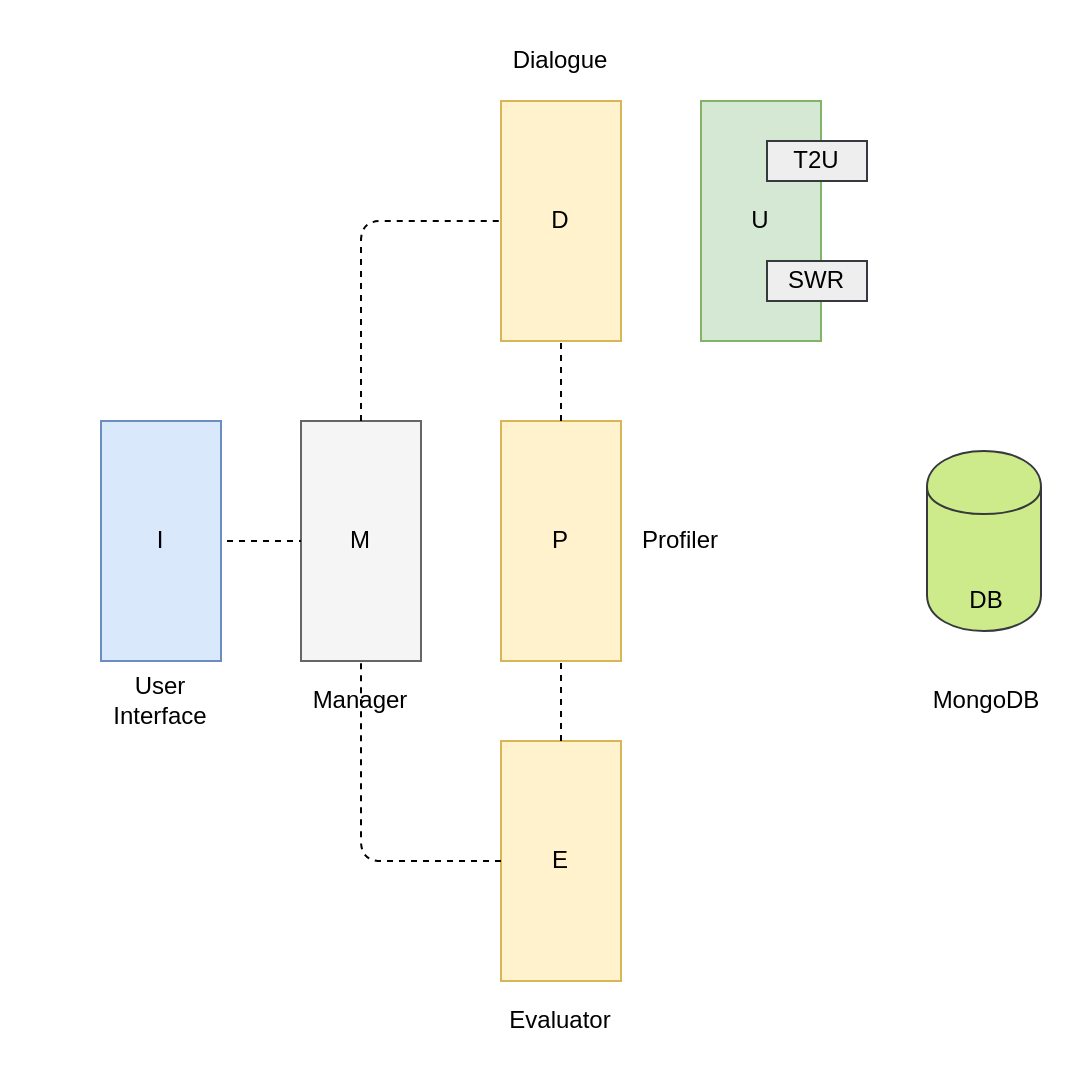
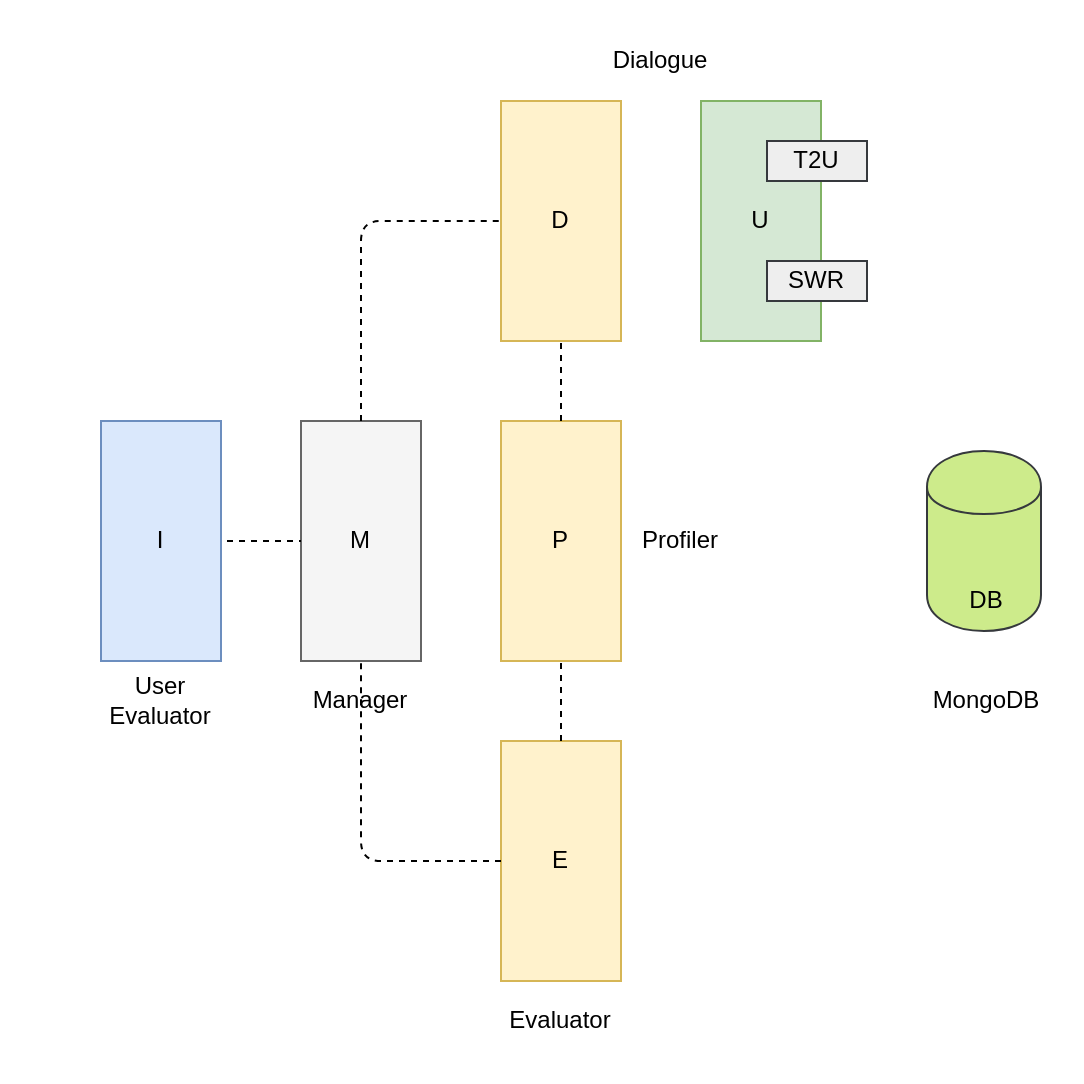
- <mxCell id="18" value="Dialogue" style="text;html=1;strokeColor=none;fillColor=none;align=center;verticalAlign=middle;whiteSpace=wrap;rounded=0;" vertex="1" parent="1"><mxGeometry x="260" y="20" width="40" height="20" as="geometry" /></mxCell>
+ <mxCell id="18" value="Dialogue" style="text;html=1;strokeColor=none;fillColor=none;align=center;verticalAlign=middle;whiteSpace=wrap;rounded=0;" vertex="1" parent="1"><mxGeometry x="310" y="20" width="40" height="20" as="geometry" /></mxCell>
- <mxCell id="16" value="User Interface" style="text;html=1;strokeColor=none;fillColor=none;align=center;verticalAlign=middle;whiteSpace=wrap;rounded=0;" vertex="1" parent="1"><mxGeometry x="60" y="340" width="40" height="20" as="geometry" /></mxCell>
+ <mxCell id="16" value="User Evaluator" style="text;html=1;strokeColor=none;fillColor=none;align=center;verticalAlign=middle;whiteSpace=wrap;rounded=0;" vertex="1" parent="1"><mxGeometry x="60" y="340" width="40" height="20" as="geometry" /></mxCell>
